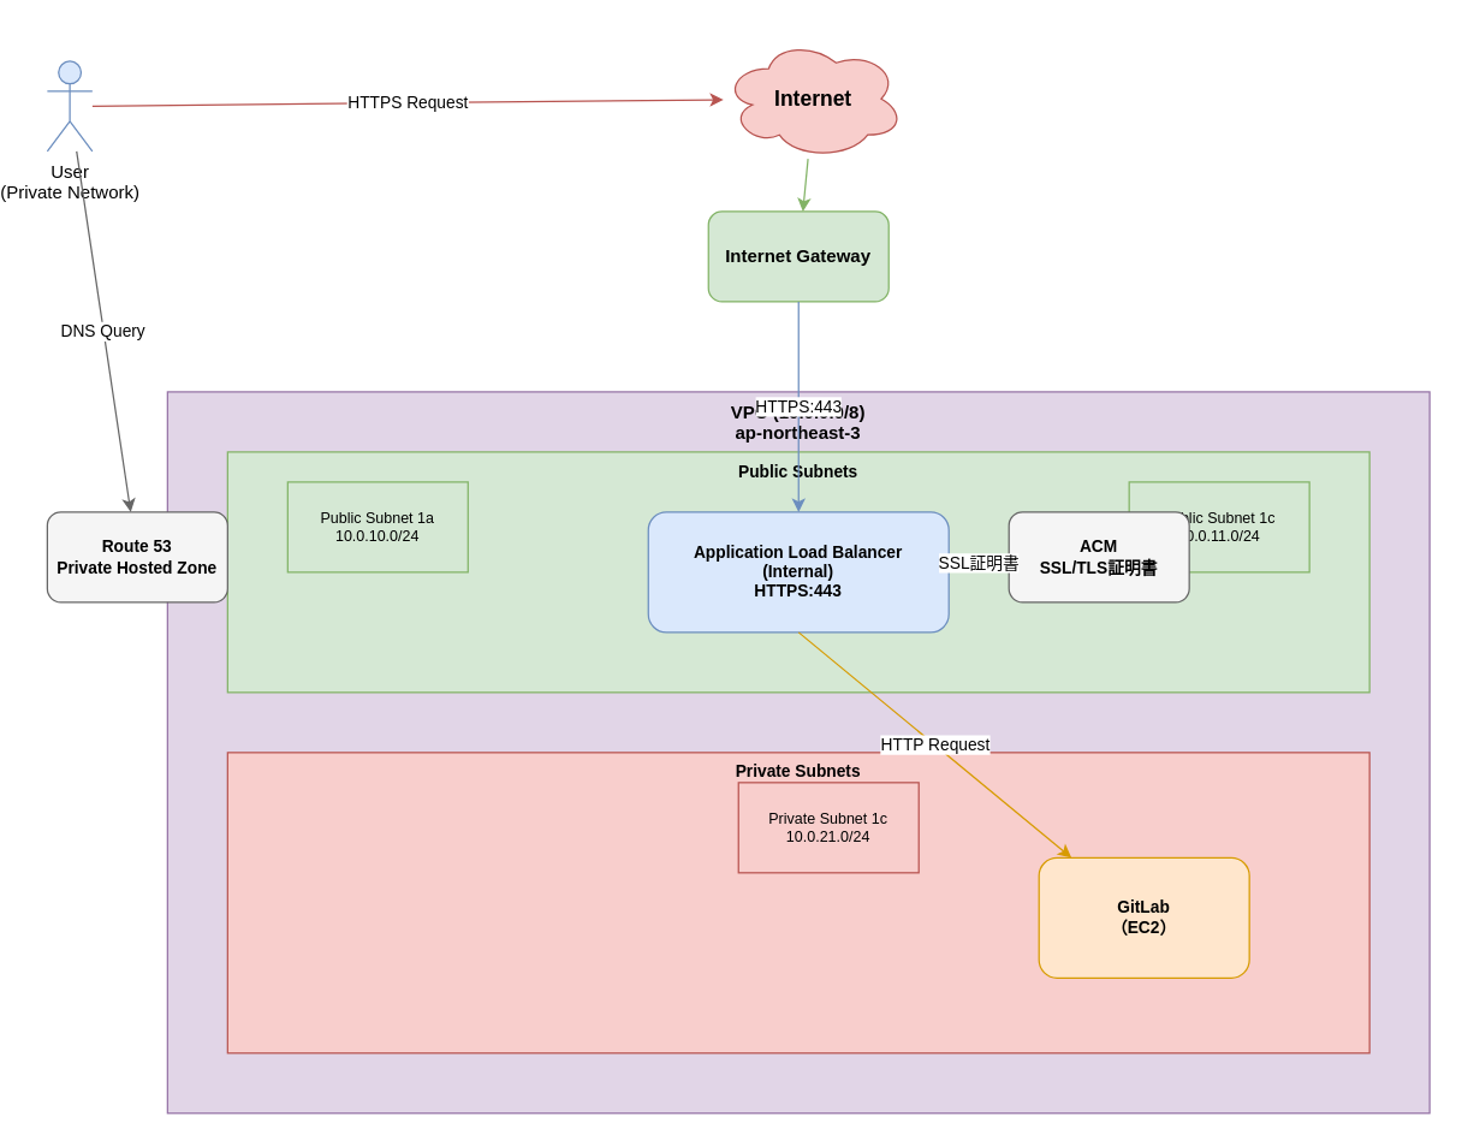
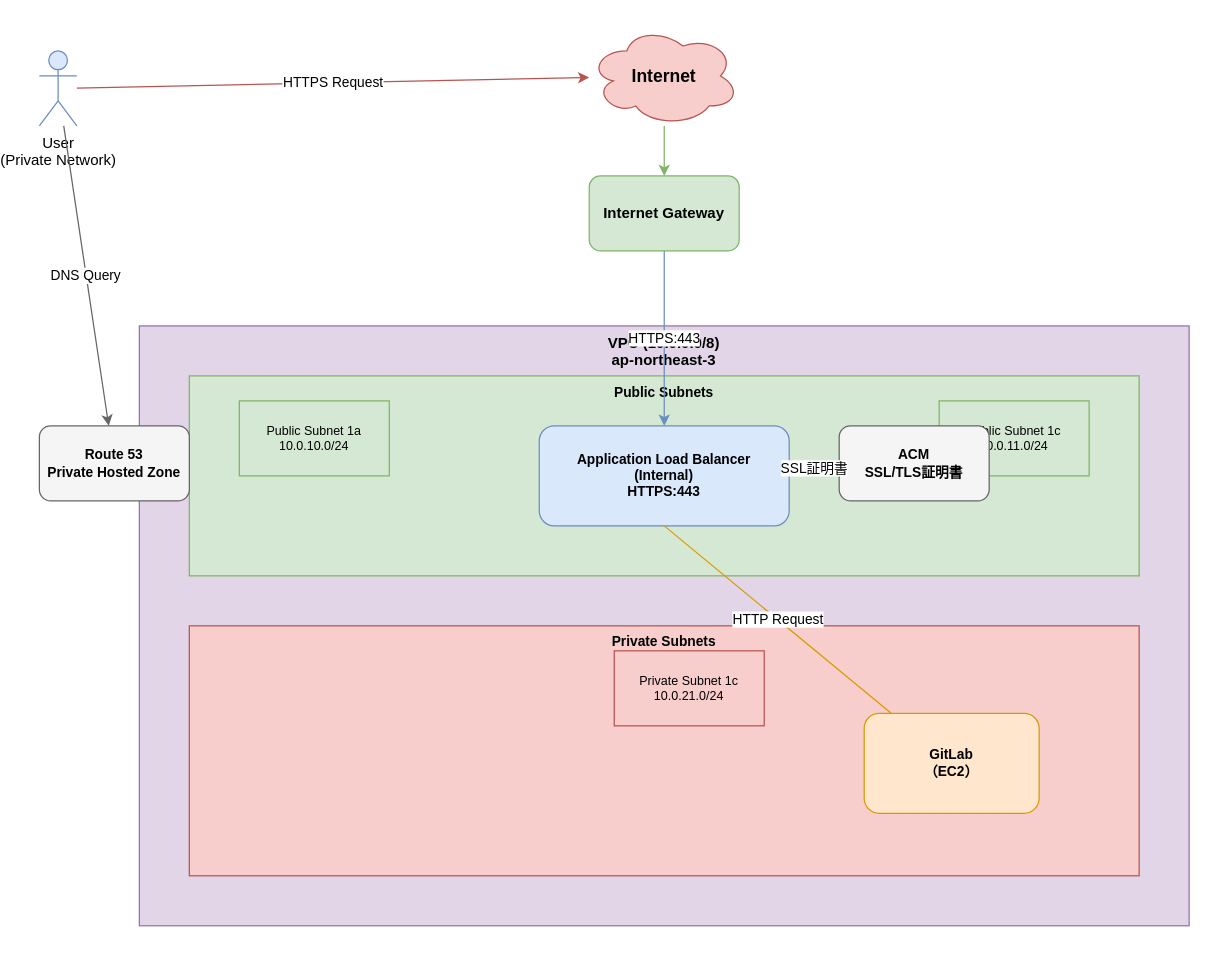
- <mxCell id="2" value="Internet" style="ellipse;shape=cloud;whiteSpace=wrap;html=1;fillColor=#f8cecc;strokeColor=#b85450;fontSize=14;fontStyle=1;" parent="1" vertex="1"><mxGeometry x="470" y="25" width="120" height="80" as="geometry" /></mxCell>
+ <mxCell id="2" value="Internet" style="ellipse;shape=cloud;whiteSpace=wrap;html=1;fillColor=#f8cecc;strokeColor=#b85450;fontSize=14;fontStyle=1;" parent="1" vertex="1"><mxGeometry x="460" y="20" width="120" height="80" as="geometry" /></mxCell>
- <mxCell id="19" value="HTTP Request" style="endArrow=classic;html=1;rounded=0;strokeColor=#d79b00;exitX=0.5;exitY=1;exitDx=0;exitDy=0;" parent="1" source="6" target="10" edge="1"><mxGeometry width="50" height="50" relative="1" as="geometry"><mxPoint x="810" y="640" as="sourcePoint" /><mxPoint x="630" y="550" as="targetPoint" /></mxGeometry></mxCell>
+ <mxCell id="19" value="HTTP Request" style="endArrow=none;html=1;rounded=0;strokeColor=#d79b00;exitX=0.5;exitY=1;exitDx=0;exitDy=0;" parent="1" source="6" target="10" edge="1"><mxGeometry width="50" height="50" relative="1" as="geometry"><mxPoint x="810" y="640" as="sourcePoint" /><mxPoint x="630" y="550" as="targetPoint" /></mxGeometry></mxCell>
